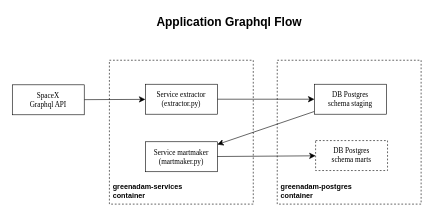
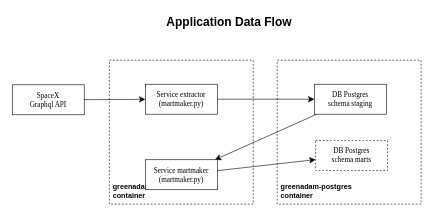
- <mxCell id="11" value="Application Graphql Flow" style="text;html=1;strokeColor=none;fillColor=none;align=center;verticalAlign=middle;whiteSpace=wrap;rounded=0;fontStyle=1;fontSize=20;" parent="1" vertex="1"><mxGeometry x="212" y="20" width="340" height="30" as="geometry" /></mxCell>
+ <mxCell id="11" value="Application Data Flow" style="text;html=1;strokeColor=none;fillColor=none;align=center;verticalAlign=middle;whiteSpace=wrap;rounded=0;fontStyle=1;fontSize=20;" parent="1" vertex="1"><mxGeometry x="212" y="20" width="340" height="30" as="geometry" /></mxCell>
- <mxCell id="8" value="Service extractor&lt;br&gt;(extractor.py)" style="whiteSpace=wrap;html=1;rounded=0;shadow=0;comic=0;labelBackgroundColor=none;strokeWidth=1;fontFamily=Verdana;fontSize=12;align=center;" parent="1" vertex="1"><mxGeometry x="242" y="140" width="120" height="50" as="geometry" /></mxCell>
+ <mxCell id="8" value="Service extractor&lt;br&gt;(martmaker.py)" style="whiteSpace=wrap;html=1;rounded=0;shadow=0;comic=0;labelBackgroundColor=none;strokeWidth=1;fontFamily=Verdana;fontSize=12;align=center;" parent="1" vertex="1"><mxGeometry x="242" y="140" width="120" height="50" as="geometry" /></mxCell>
- <mxCell id="9" value="Service martmaker&lt;br&gt;(martmaker.py)" style="whiteSpace=wrap;html=1;rounded=0;shadow=0;comic=0;labelBackgroundColor=none;strokeWidth=1;fontFamily=Verdana;fontSize=12;align=center;" parent="1" vertex="1"><mxGeometry x="242" y="236" width="120" height="50" as="geometry" /></mxCell>
+ <mxCell id="9" value="Service martmaker&lt;br&gt;(martmaker.py)" style="whiteSpace=wrap;html=1;rounded=0;shadow=0;comic=0;labelBackgroundColor=none;strokeWidth=1;fontFamily=Verdana;fontSize=12;align=center;" parent="1" vertex="1"><mxGeometry x="242" y="266" width="120" height="50" as="geometry" /></mxCell>
